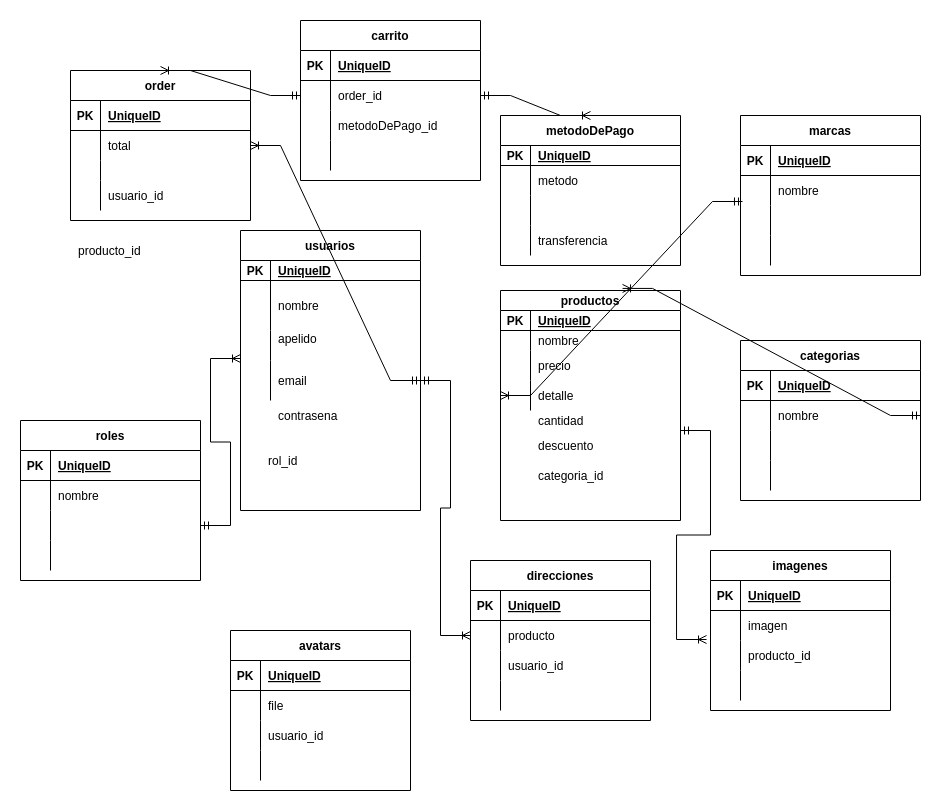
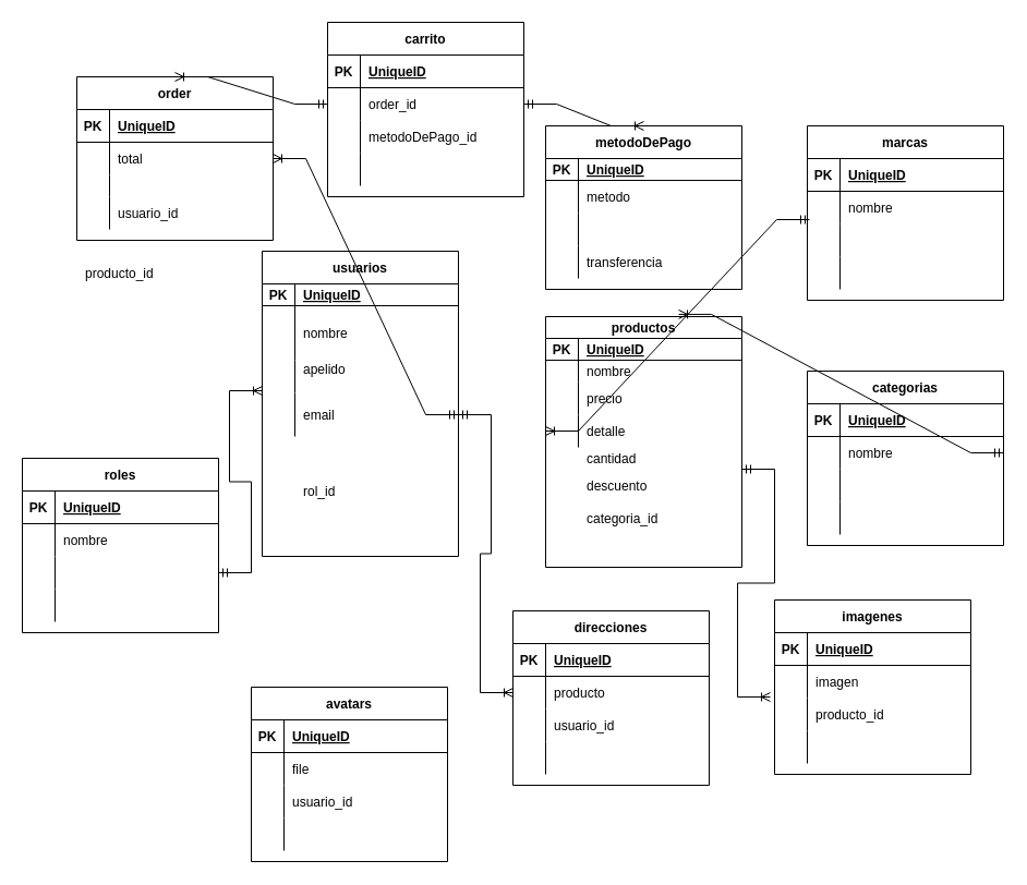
- <mxCell id="134" value="contrasena" style="shape=partialRectangle;connectable=0;fillColor=none;top=0;left=0;bottom=0;right=0;align=left;spacingLeft=6;overflow=hidden;" parent="1" vertex="1"><mxGeometry x="270" y="400" width="150" height="30" as="geometry"><mxRectangle width="150" height="30" as="alternateBounds" /></mxGeometry></mxCell>
- <mxCell id="133" value="rol_id" style="shape=partialRectangle;connectable=0;fillColor=none;top=0;left=0;bottom=0;right=0;align=left;spacingLeft=6;overflow=hidden;" parent="1" vertex="1"><mxGeometry x="260" y="445" width="150" height="30" as="geometry"><mxRectangle width="150" height="30" as="alternateBounds" /></mxGeometry></mxCell>
+ <mxCell id="133" value="rol_id" style="shape=partialRectangle;connectable=0;fillColor=none;top=0;left=0;bottom=0;right=0;align=left;spacingLeft=6;overflow=hidden;" parent="1" vertex="1"><mxGeometry x="270" y="435" width="150" height="30" as="geometry"><mxRectangle width="150" height="30" as="alternateBounds" /></mxGeometry></mxCell>
